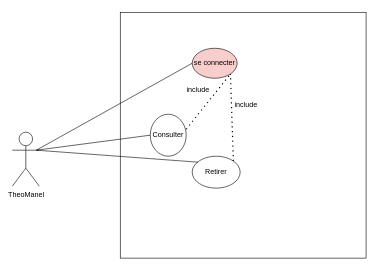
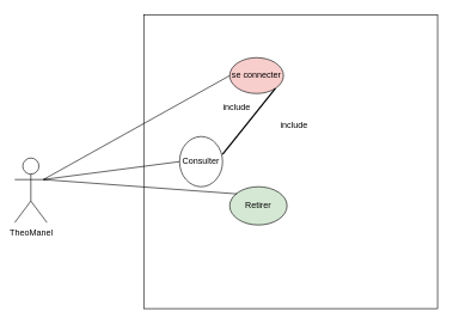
- <mxCell id="10" value="" style="endArrow=none;dashed=1;html=1;dashPattern=1 3;strokeWidth=2;rounded=0;entryX=1;entryY=1;entryDx=0;entryDy=0;exitX=0.357;exitY=0;exitDx=0;exitDy=0;exitPerimeter=0;" parent="1" source="5" target="4" edge="1"><mxGeometry width="50" height="50" relative="1" as="geometry"><mxPoint x="358" y="170" as="sourcePoint" /><mxPoint x="400" y="130" as="targetPoint" /><Array as="points" /></mxGeometry></mxCell>
+ <mxCell id="10" value="" style="endArrow=none;dashed=0;html=1;dashPattern=1 3;strokeWidth=2;rounded=0;entryX=1;entryY=1;entryDx=0;entryDy=0;exitX=0.357;exitY=0;exitDx=0;exitDy=0;exitPerimeter=0;" parent="1" source="5" target="4" edge="1"><mxGeometry width="50" height="50" relative="1" as="geometry"><mxPoint x="358" y="170" as="sourcePoint" /><mxPoint x="400" y="130" as="targetPoint" /><Array as="points" /></mxGeometry></mxCell>
- <mxCell id="11" value="" style="endArrow=none;dashed=1;html=1;dashPattern=1 3;strokeWidth=2;rounded=0;entryX=1;entryY=1;entryDx=0;entryDy=0;exitX=1;exitY=0;exitDx=0;exitDy=0;" parent="1" source="6" target="4" edge="1"><mxGeometry width="50" height="50" relative="1" as="geometry"><mxPoint x="384" y="260" as="sourcePoint" /><mxPoint x="370" y="190" as="targetPoint" /><Array as="points" /></mxGeometry></mxCell>
- <mxCell id="6" value="&lt;font style=&quot;vertical-align: inherit;&quot;&gt;&lt;font style=&quot;vertical-align: inherit;&quot;&gt;Retirer&lt;/font&gt;&lt;/font&gt;" style="ellipse;whiteSpace=wrap;html=1;" parent="1" vertex="1"><mxGeometry x="320" y="260" width="80" height="53.33" as="geometry" /></mxCell>
+ <mxCell id="6" value="&lt;font style=&quot;vertical-align: inherit;&quot;&gt;&lt;font style=&quot;vertical-align: inherit;&quot;&gt;Retirer&lt;/font&gt;&lt;/font&gt;" style="ellipse;whiteSpace=wrap;html=1;fillColor=#d5e8d4;" parent="1" vertex="1"><mxGeometry x="320" y="260" width="80" height="53.33" as="geometry" /></mxCell>
